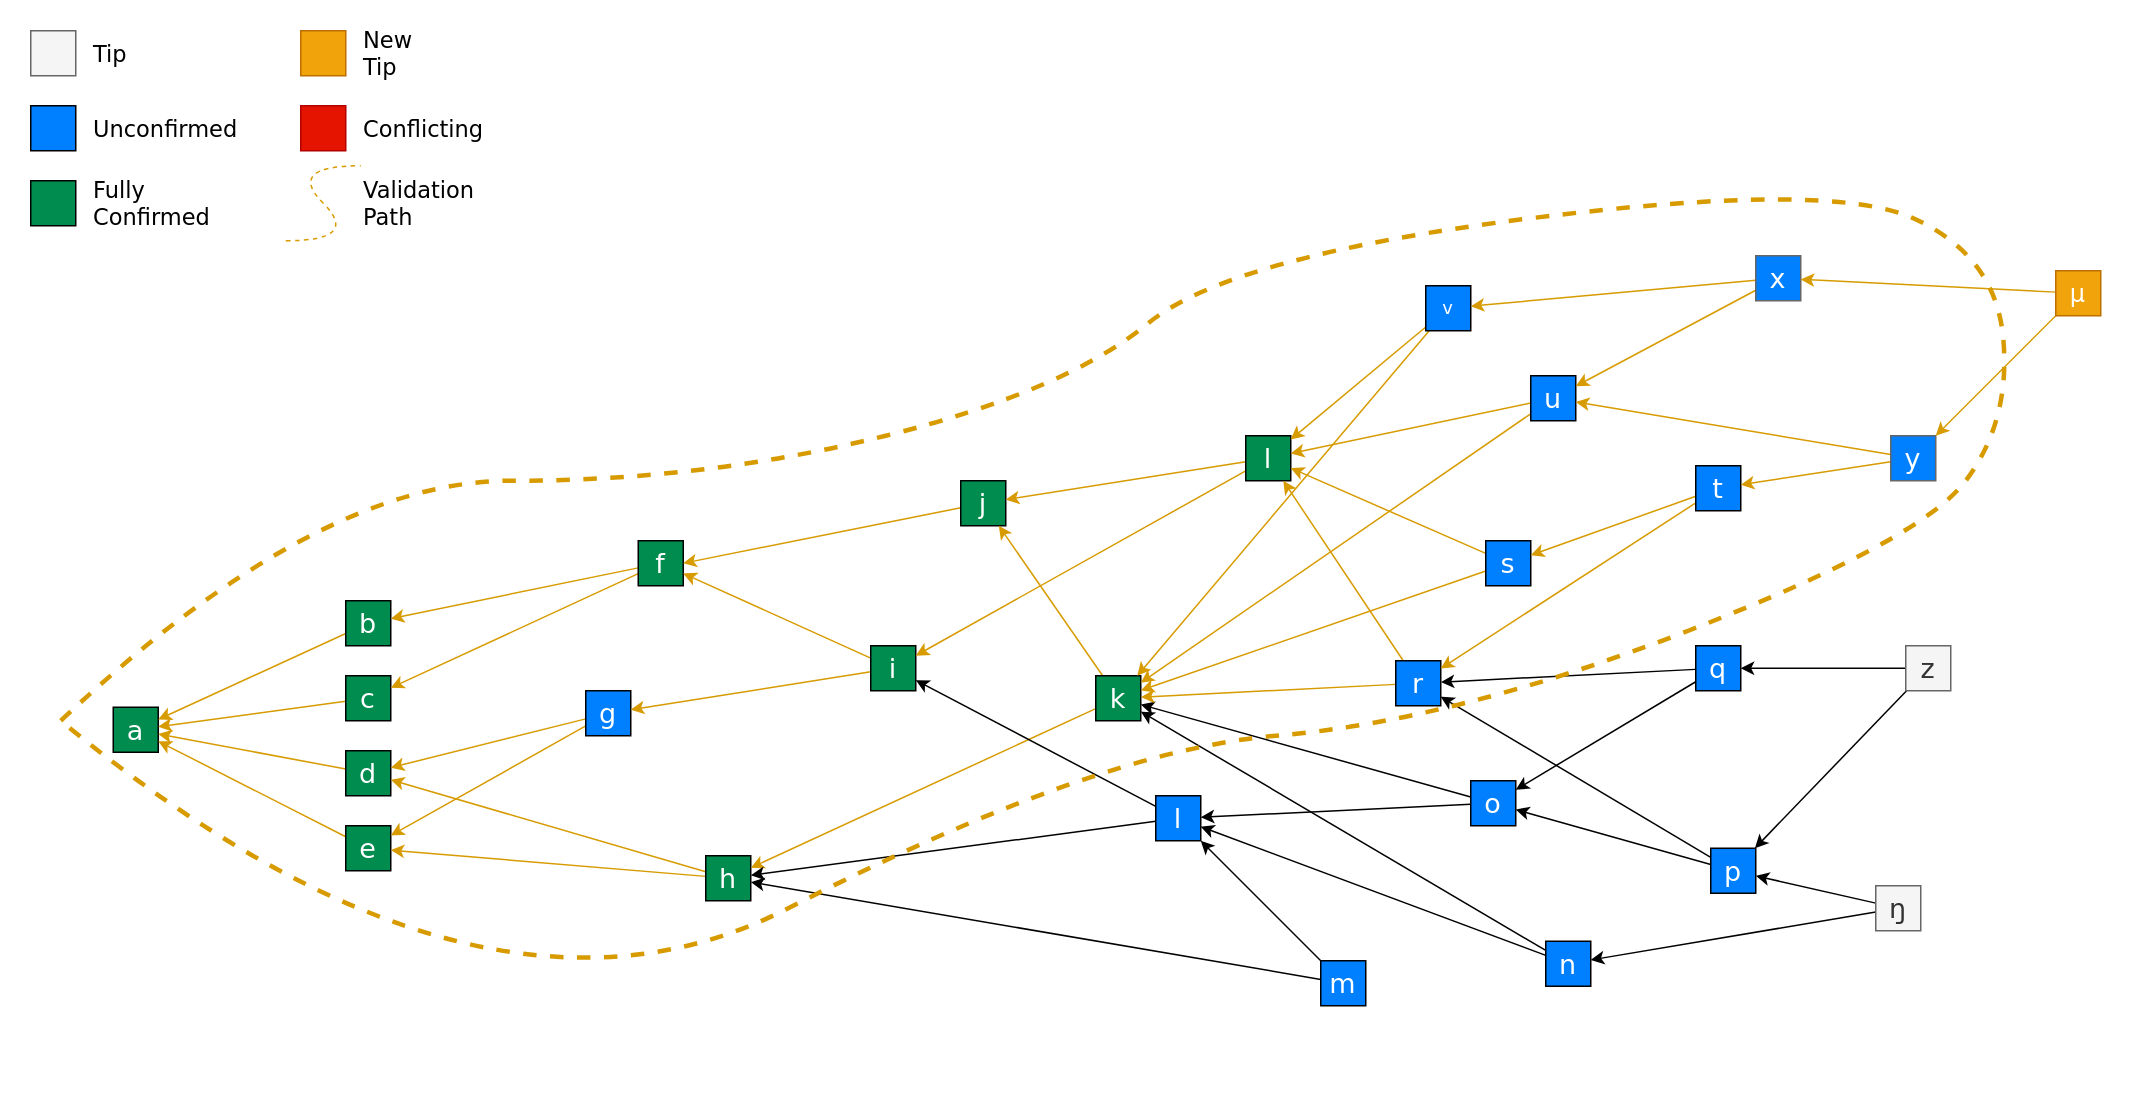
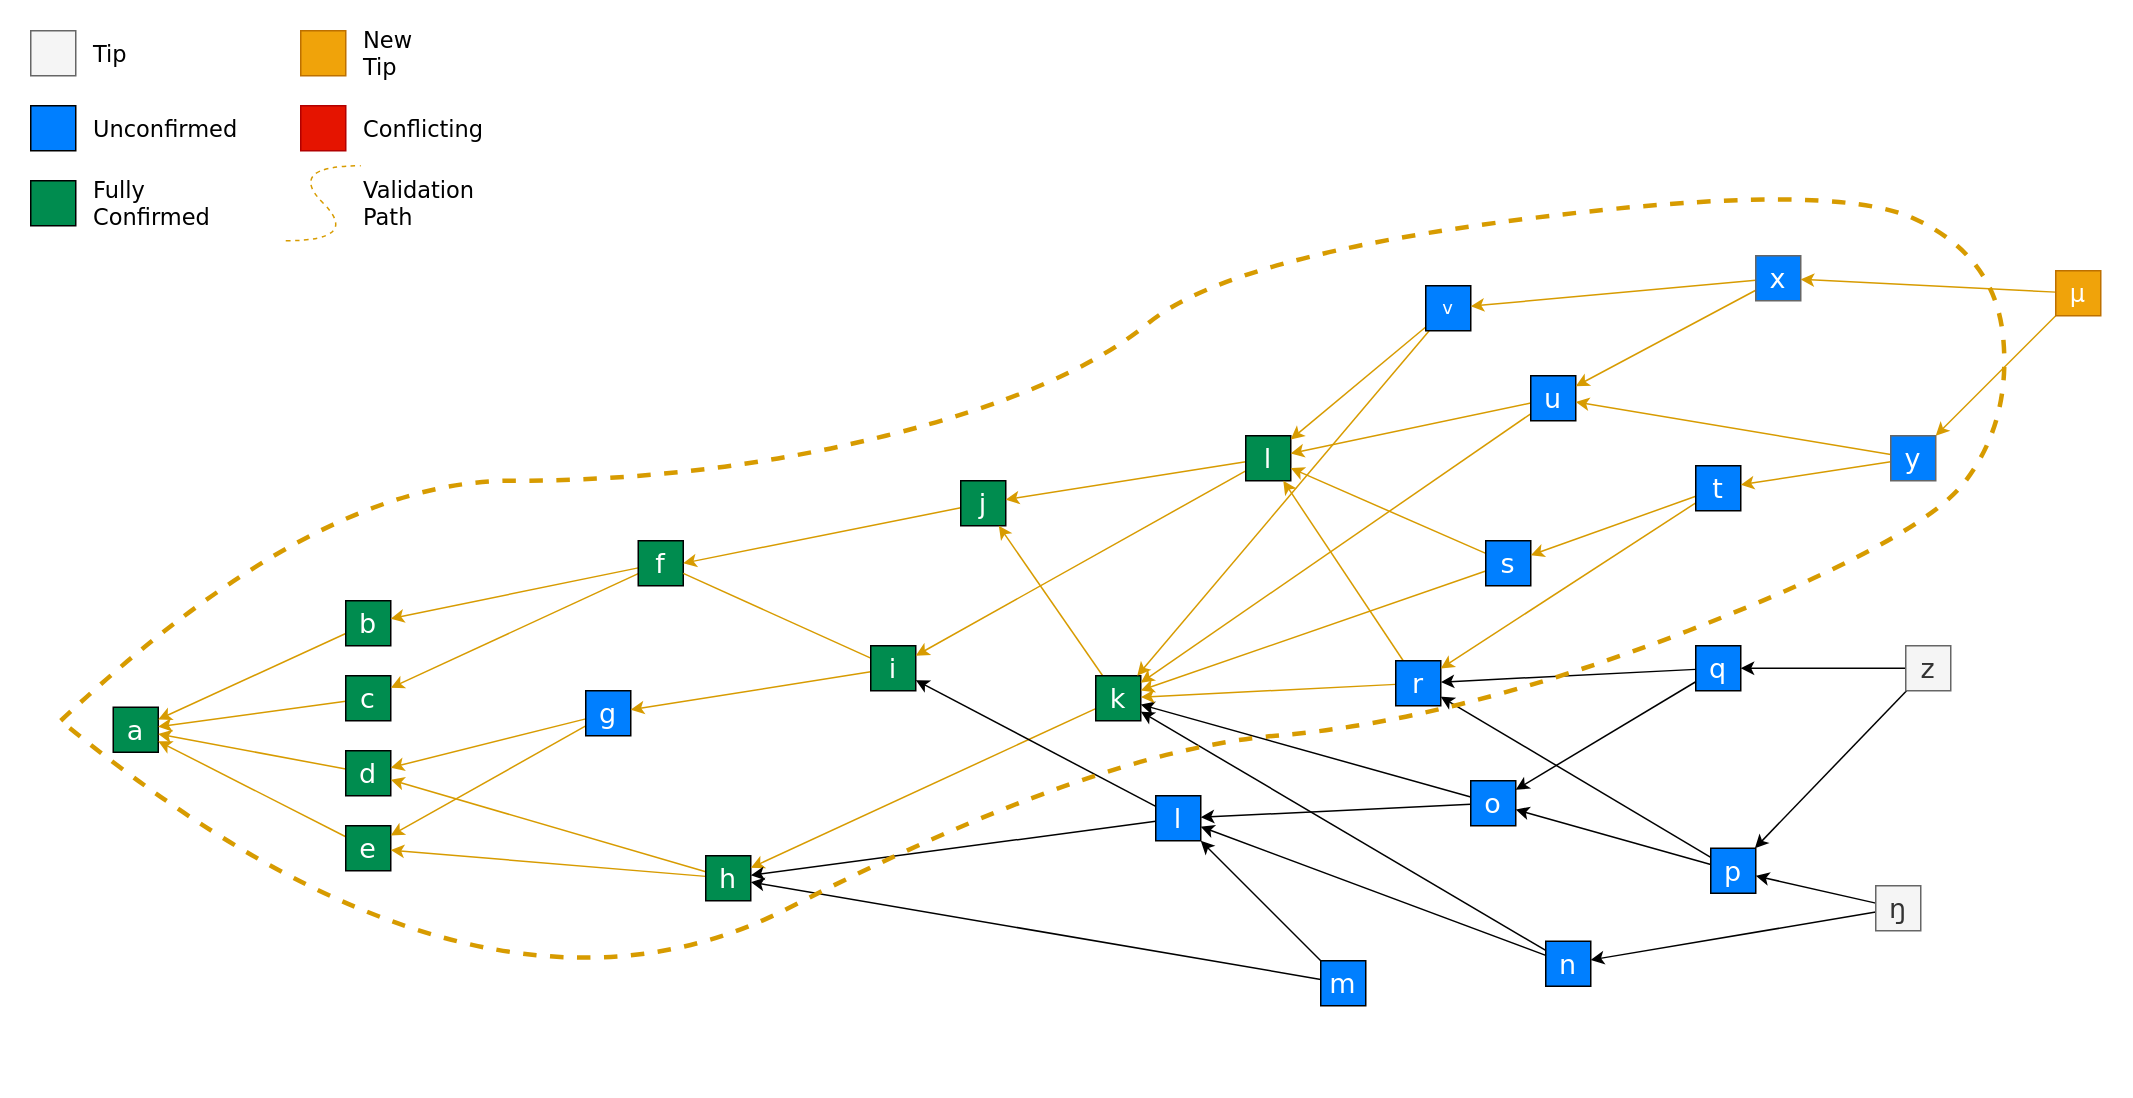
- <mxCell id="27" style="edgeStyle=none;rounded=0;orthogonalLoop=1;jettySize=auto;html=1;fontFamily=Dejavu Sans;fontSize=18;fontColor=#FFFFFF;strokeColor=#d79b00;fillColor=#ffe6cc;" edge="1" parent="1" source="28" target="19"><mxGeometry relative="1" as="geometry" /></mxCell>
+ <mxCell id="27" style="edgeStyle=none;rounded=0;orthogonalLoop=1;jettySize=auto;html=1;fontFamily=Dejavu Sans;fontSize=18;fontColor=#FFFFFF;strokeColor=#d79b00;fillColor=#ffe6cc;endArrow=none;" edge="1" parent="1" source="28" target="19"><mxGeometry relative="1" as="geometry" /></mxCell>
